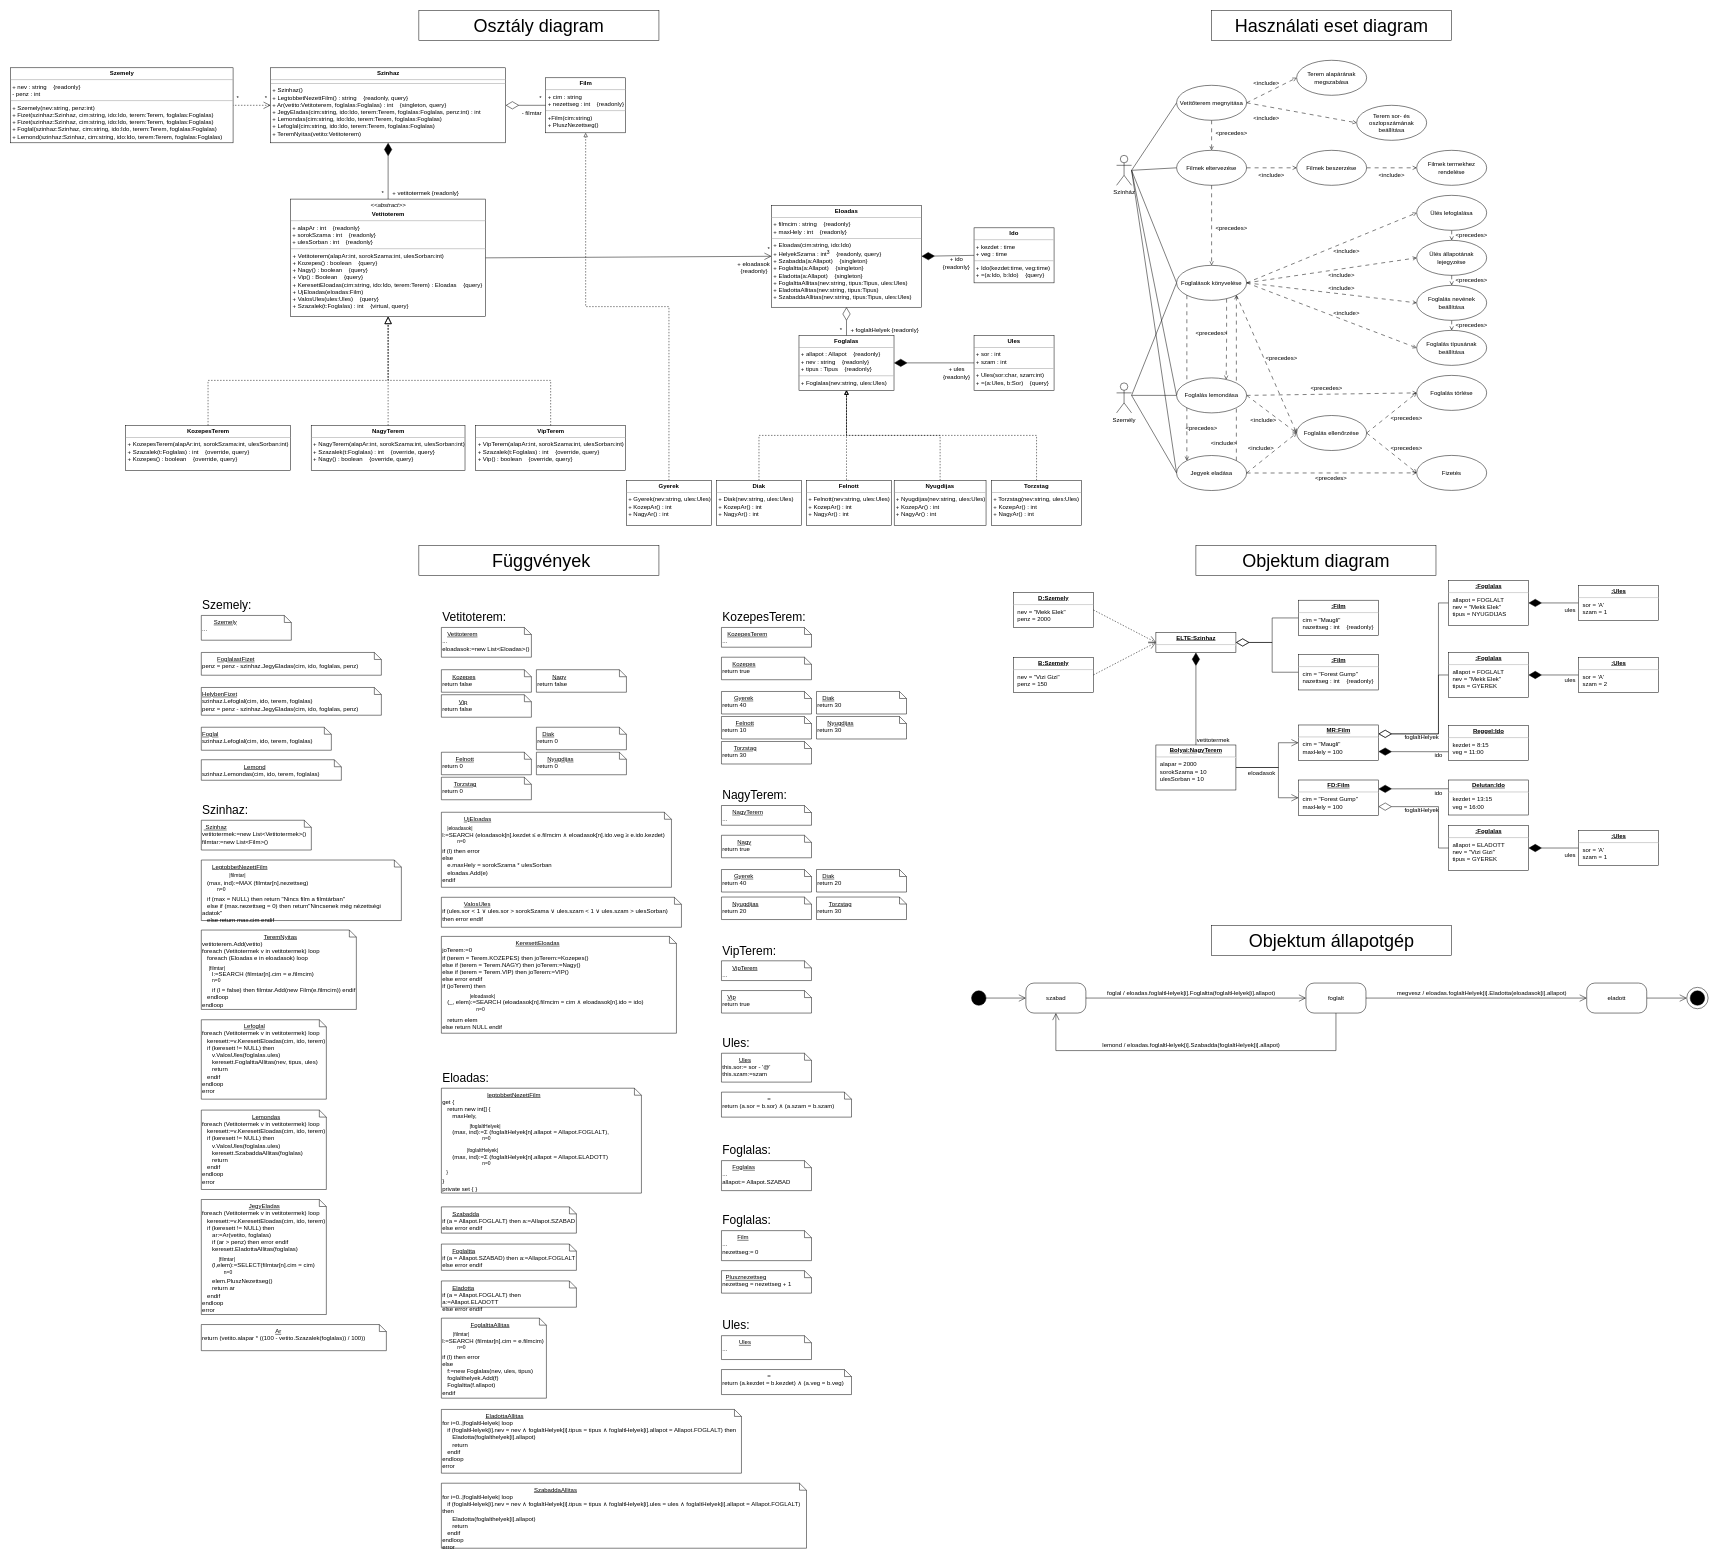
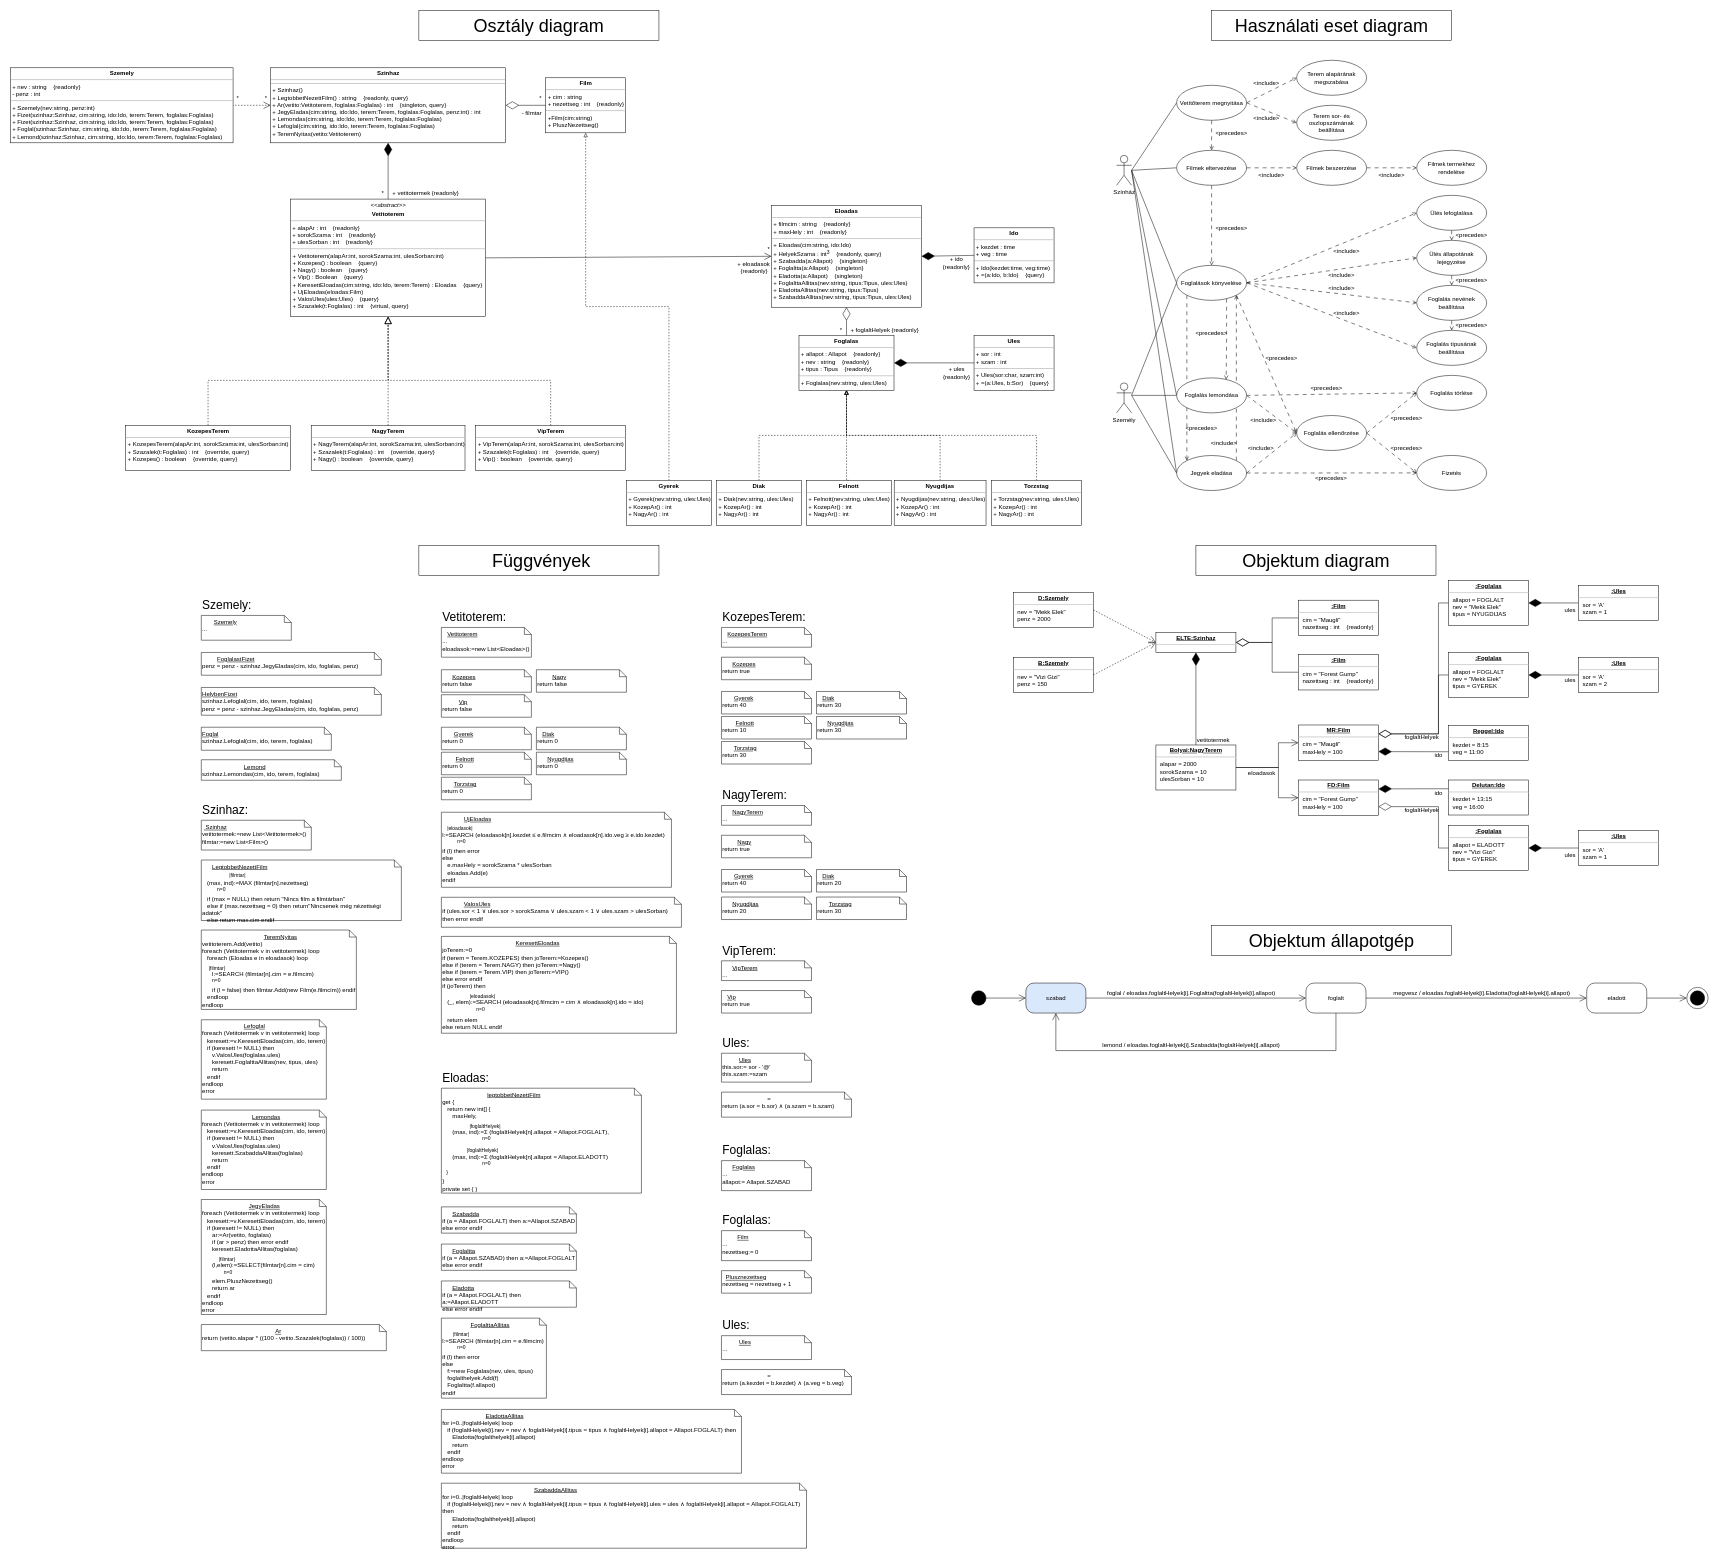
- <mxCell id="59" value="Terem sor- és oszlopszámának beállítása" style="ellipse;whiteSpace=wrap;html=1;" parent="1" vertex="1"><mxGeometry x="2712" y="210" width="140" height="70" as="geometry" /></mxCell>
+ <mxCell id="59" value="Terem sor- és oszlopszámának beállítása" style="ellipse;whiteSpace=wrap;html=1;" parent="1" vertex="1"><mxGeometry x="2592" y="210" width="140" height="70" as="geometry" /></mxCell>
+ <mxCell id="189" value="&lt;div&gt;&lt;span style=&quot;white-space: pre;&quot;&gt; &lt;/span&gt;&lt;span style=&quot;white-space: pre;&quot;&gt; &lt;/span&gt;&amp;nbsp;&amp;nbsp;&amp;nbsp;&amp;nbsp; &lt;u&gt;Gyerek&lt;br&gt;&lt;/u&gt;&lt;/div&gt;return 0" style="shape=note;size=14;whiteSpace=wrap;html=1;verticalAlign=top;align=left;" parent="1" vertex="1"><mxGeometry x="882" y="1453.5" width="180" height="45" as="geometry" /></mxCell>
- <mxCell id="150" value="megvesz / eloadas.foglaltHelyek[i].Eladotta(eloadasok[i].allapot) " style="text;html=1;align=center;verticalAlign=middle;resizable=0;points=[];autosize=1;strokeColor=none;fillColor=none;" parent="1" vertex="1"><mxGeometry x="2772" y="1970" width="380" height="30" as="geometry" /></mxCell>
+ <mxCell id="150" value="megvesz / eloadas.foglaltHelyek[i].Eladotta(foglaltHelyek[i].allapot) " style="text;html=1;align=center;verticalAlign=middle;resizable=0;points=[];autosize=1;strokeColor=none;fillColor=none;" parent="1" vertex="1"><mxGeometry x="2772" y="1970" width="380" height="30" as="geometry" /></mxCell>
- <mxCell id="135" value="szabad" style="rounded=1;whiteSpace=wrap;html=1;arcSize=27;" parent="1" vertex="1"><mxGeometry x="2050.63" y="1964.99" width="120" height="60" as="geometry" /></mxCell>
+ <mxCell id="135" value="szabad" style="rounded=1;whiteSpace=wrap;html=1;arcSize=27;fillColor=#dae8fc;" parent="1" vertex="1"><mxGeometry x="2050.63" y="1964.99" width="120" height="60" as="geometry" /></mxCell>
